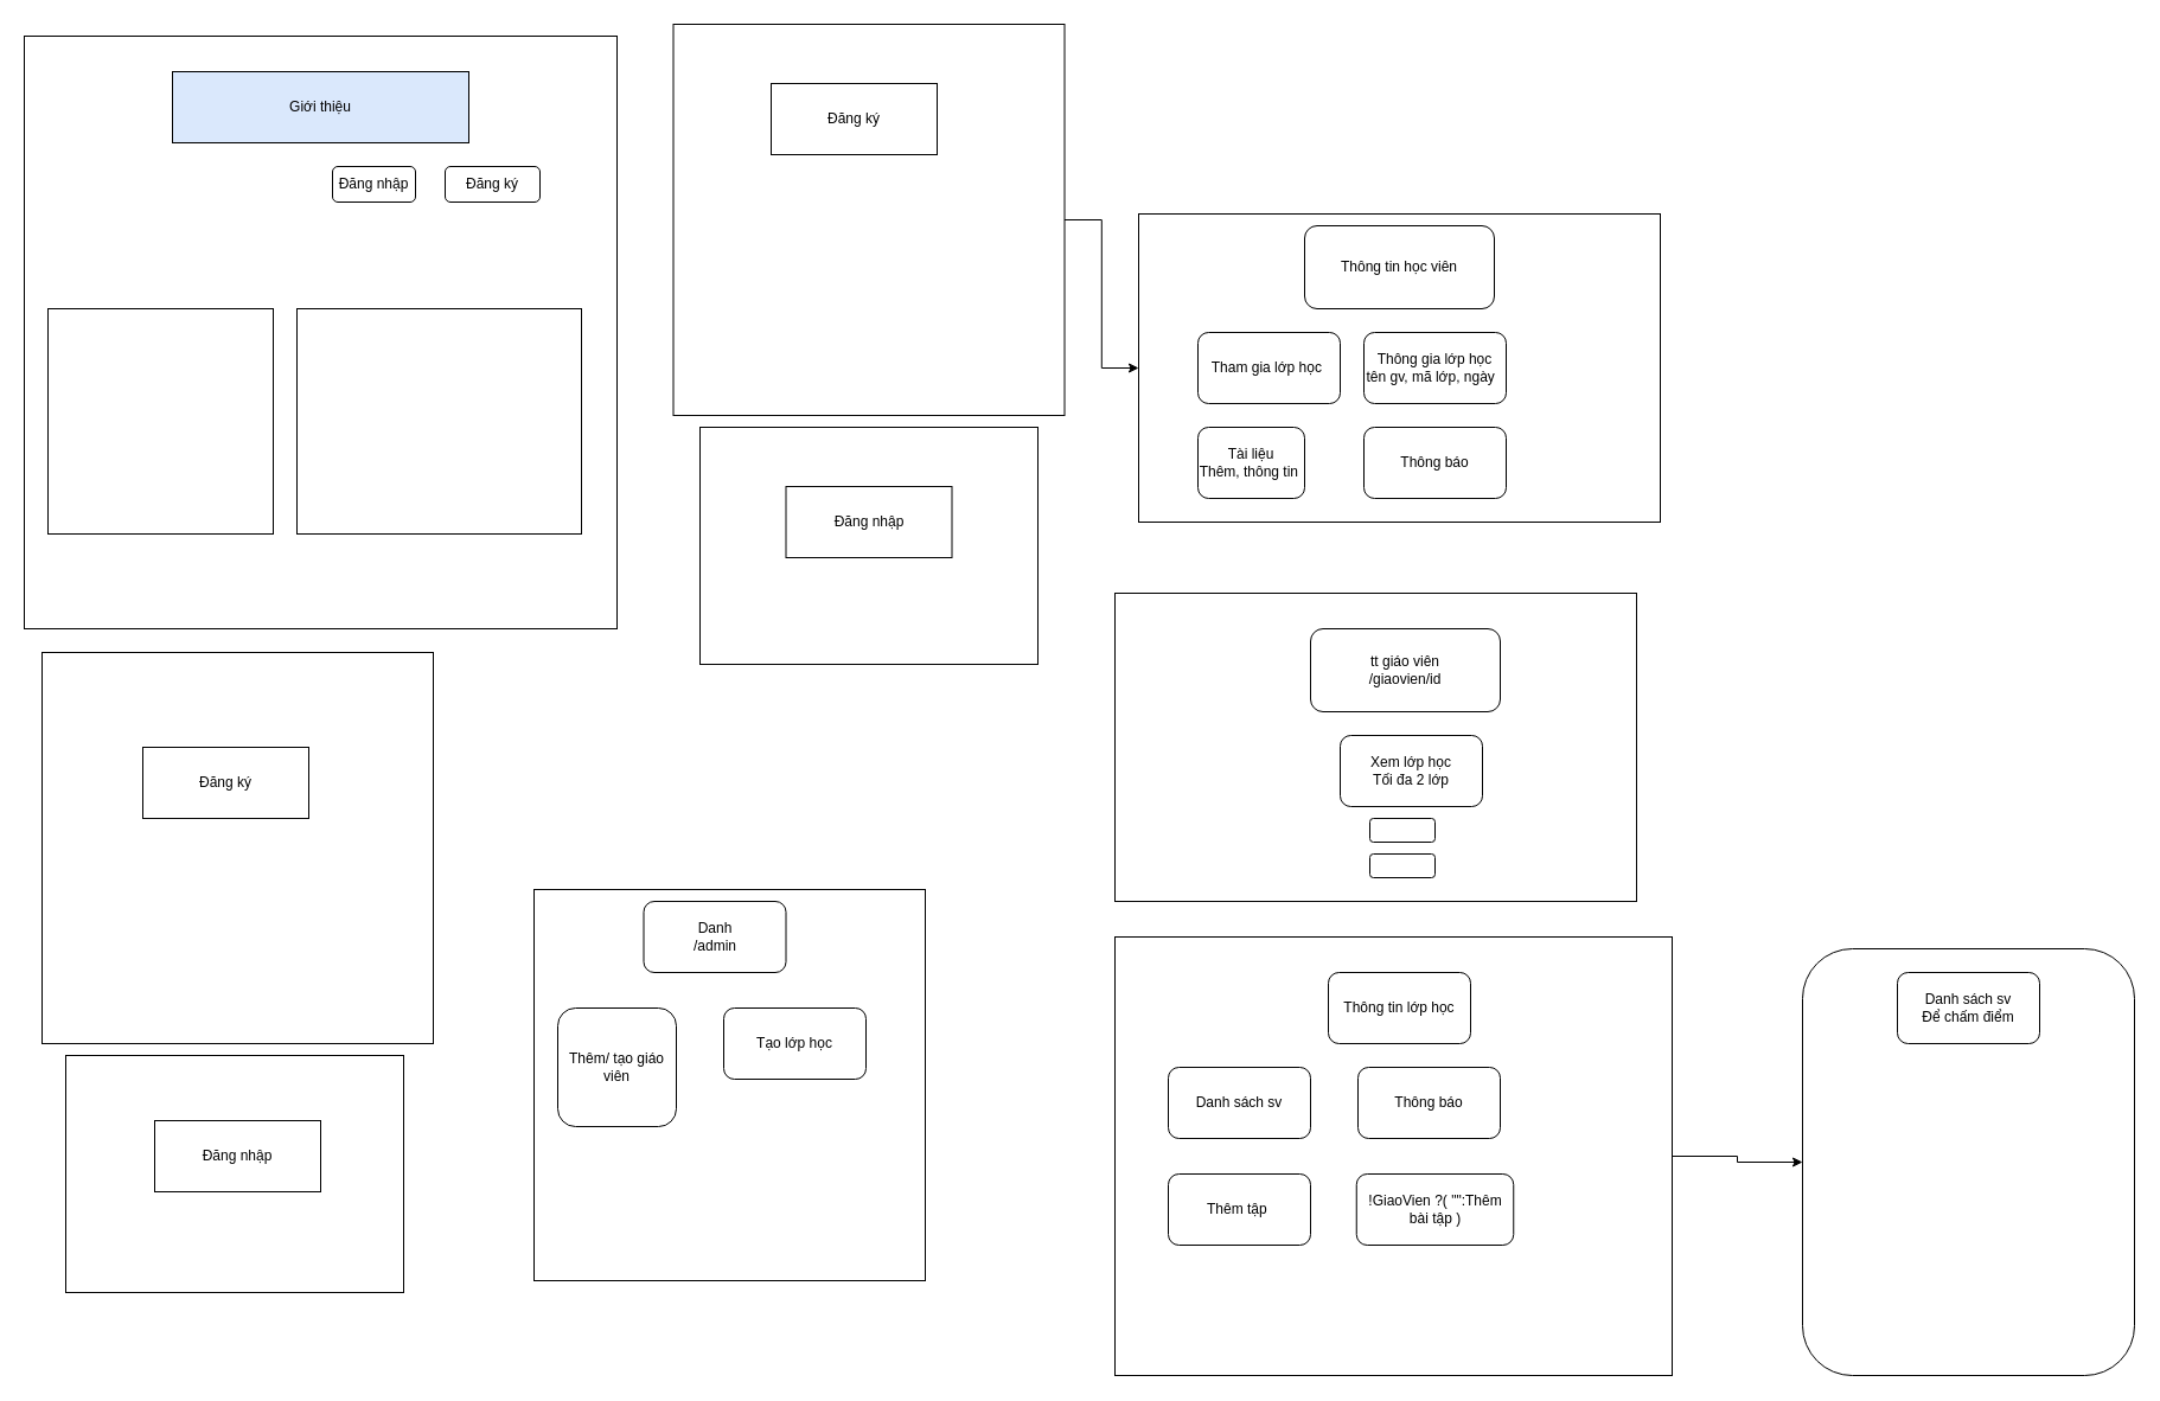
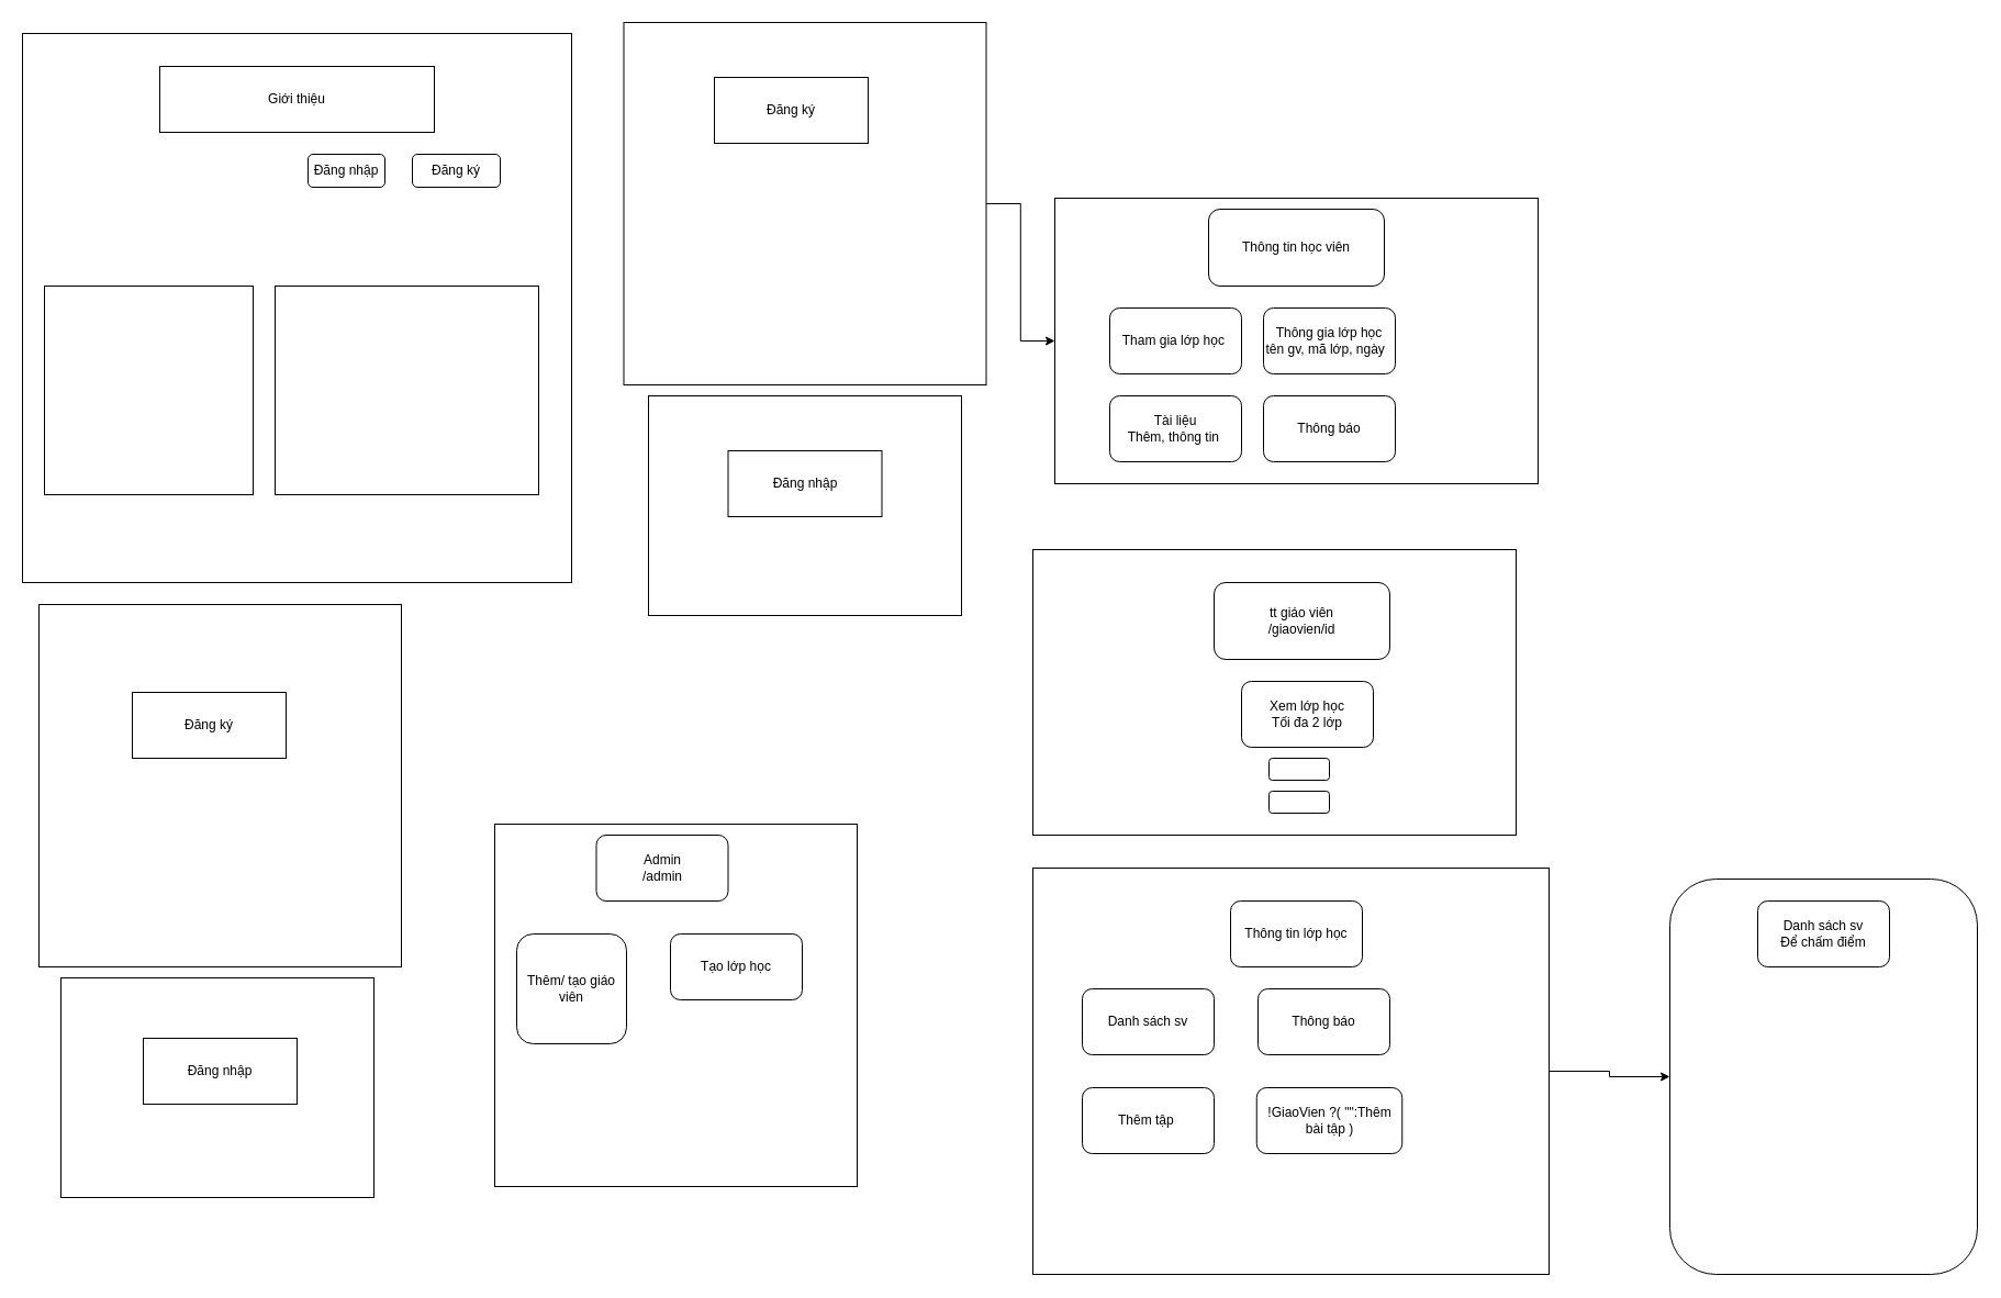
- <mxCell id="3" value="Giới thiệu" style="rounded=0;whiteSpace=wrap;html=1;fillColor=#dae8fc;" vertex="1" parent="1"><mxGeometry x="145" y="60" width="250" height="60" as="geometry" /></mxCell>
+ <mxCell id="3" value="Giới thiệu" style="rounded=0;whiteSpace=wrap;html=1;" vertex="1" parent="1"><mxGeometry x="145" y="60" width="250" height="60" as="geometry" /></mxCell>
- <mxCell id="17" value="Tài liệu&lt;br&gt;Thêm, thông tin&amp;nbsp;" style="rounded=1;whiteSpace=wrap;html=1;" vertex="1" parent="1"><mxGeometry x="1010" y="360" width="90" height="60" as="geometry" /></mxCell>
+ <mxCell id="17" value="Tài liệu&lt;br&gt;Thêm, thông tin&amp;nbsp;" style="rounded=1;whiteSpace=wrap;html=1;" vertex="1" parent="1"><mxGeometry x="1010" y="360" width="120" height="60" as="geometry" /></mxCell>
- <mxCell id="22" value="Danh&lt;br&gt;/admin" style="rounded=1;whiteSpace=wrap;html=1;" vertex="1" parent="1"><mxGeometry x="542.5" y="760" width="120" height="60" as="geometry" /></mxCell>
+ <mxCell id="22" value="Admin&lt;br&gt;/admin" style="rounded=1;whiteSpace=wrap;html=1;" vertex="1" parent="1"><mxGeometry x="542.5" y="760" width="120" height="60" as="geometry" /></mxCell>
